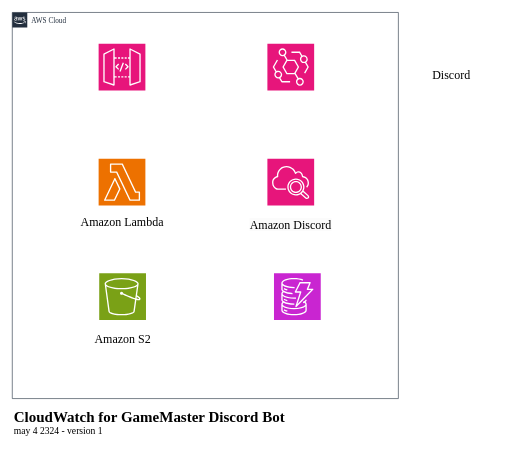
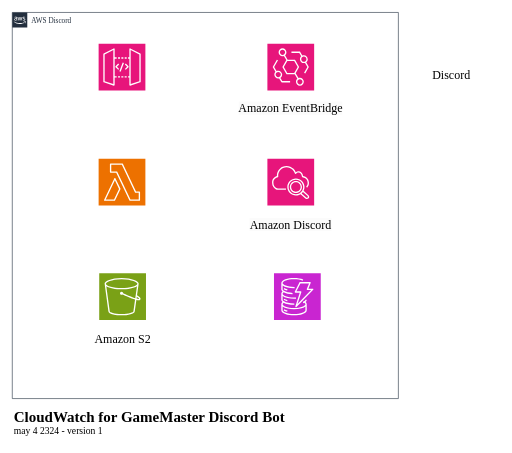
- <mxCell id="2" value="AWS Cloud" style="points=[[0,0],[0.25,0],[0.5,0],[0.75,0],[1,0],[1,0.25],[1,0.5],[1,0.75],[1,1],[0.75,1],[0.5,1],[0.25,1],[0,1],[0,0.75],[0,0.5],[0,0.25]];outlineConnect=0;gradientColor=none;html=1;whiteSpace=wrap;fontSize=12;fontStyle=0;container=1;pointerEvents=0;collapsible=0;recursiveResize=0;shape=mxgraph.aws4.group;grIcon=mxgraph.aws4.group_aws_cloud_alt;strokeColor=#232F3E;fillColor=none;verticalAlign=top;align=left;spacingLeft=30;fontColor=#232F3E;dashed=0;fontFamily=Architects Daughter;fontSource=https%3A%2F%2Ffonts.googleapis.com%2Fcss%3Ffamily%3DArchitects%2BDaughter;" vertex="1" parent="1"><mxGeometry x="20" y="20" width="644" height="644" as="geometry" /></mxCell>
+ <mxCell id="2" value="AWS Discord" style="points=[[0,0],[0.25,0],[0.5,0],[0.75,0],[1,0],[1,0.25],[1,0.5],[1,0.75],[1,1],[0.75,1],[0.5,1],[0.25,1],[0,1],[0,0.75],[0,0.5],[0,0.25]];outlineConnect=0;gradientColor=none;html=1;whiteSpace=wrap;fontSize=12;fontStyle=0;container=1;pointerEvents=0;collapsible=0;recursiveResize=0;shape=mxgraph.aws4.group;grIcon=mxgraph.aws4.group_aws_cloud_alt;strokeColor=#232F3E;fillColor=none;verticalAlign=top;align=left;spacingLeft=30;fontColor=#232F3E;dashed=0;fontFamily=Architects Daughter;fontSource=https%3A%2F%2Ffonts.googleapis.com%2Fcss%3Ffamily%3DArchitects%2BDaughter;" vertex="1" parent="1"><mxGeometry x="20" y="20" width="644" height="644" as="geometry" /></mxCell>
+ <mxCell id="13" value="&lt;span style=&quot;color: rgb(0, 0, 0); font-family: &amp;quot;Architects Daughter&amp;quot;; font-size: 20px; font-style: normal; font-variant-ligatures: normal; font-variant-caps: normal; font-weight: 400; letter-spacing: normal; orphans: 2; text-indent: 0px; text-transform: none; widows: 2; word-spacing: 0px; -webkit-text-stroke-width: 0px; white-space: nowrap; background-color: rgb(251, 251, 251); text-decoration-thickness: initial; text-decoration-style: initial; text-decoration-color: initial; float: none; display: inline !important;&quot;&gt;Amazon EventBridge&lt;/span&gt;" style="text;whiteSpace=wrap;html=1;fontFamily=Architects Daughter;fontSource=https%3A%2F%2Ffonts.googleapis.com%2Fcss%3Ffamily%3DArchitects%2BDaughter;align=center;" vertex="1" parent="11"><mxGeometry y="89" width="221" height="46" as="geometry" /></mxCell>
- <mxCell id="7" value="Amazon Lambda" style="text;html=1;align=center;verticalAlign=middle;resizable=0;points=[];autosize=1;strokeColor=none;fillColor=none;fontSize=20;fontFamily=Architects Daughter;fontSource=https%3A%2F%2Ffonts.googleapis.com%2Fcss%3Ffamily%3DArchitects%2BDaughter;" vertex="1" parent="5"><mxGeometry x="-5.684e-14" y="87" width="167" height="36" as="geometry" /></mxCell>
